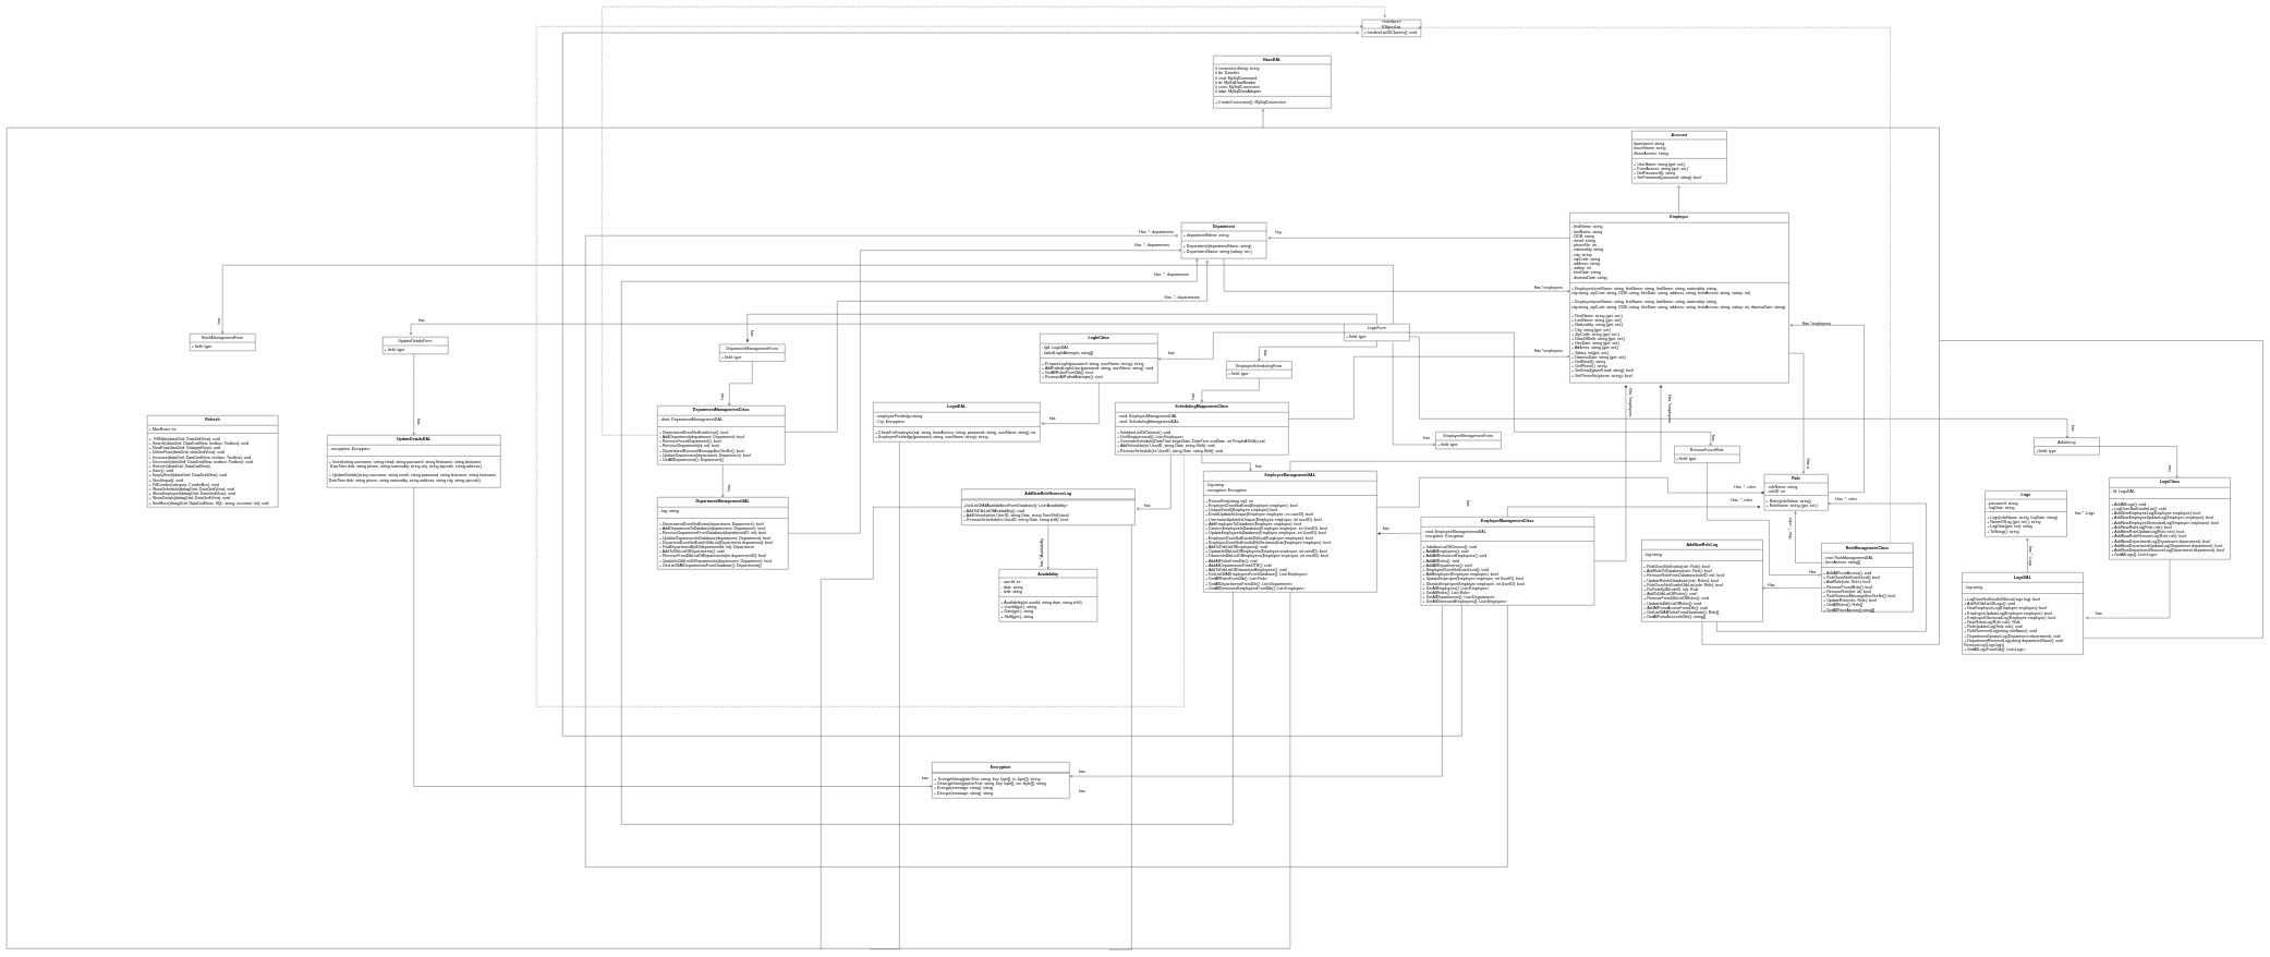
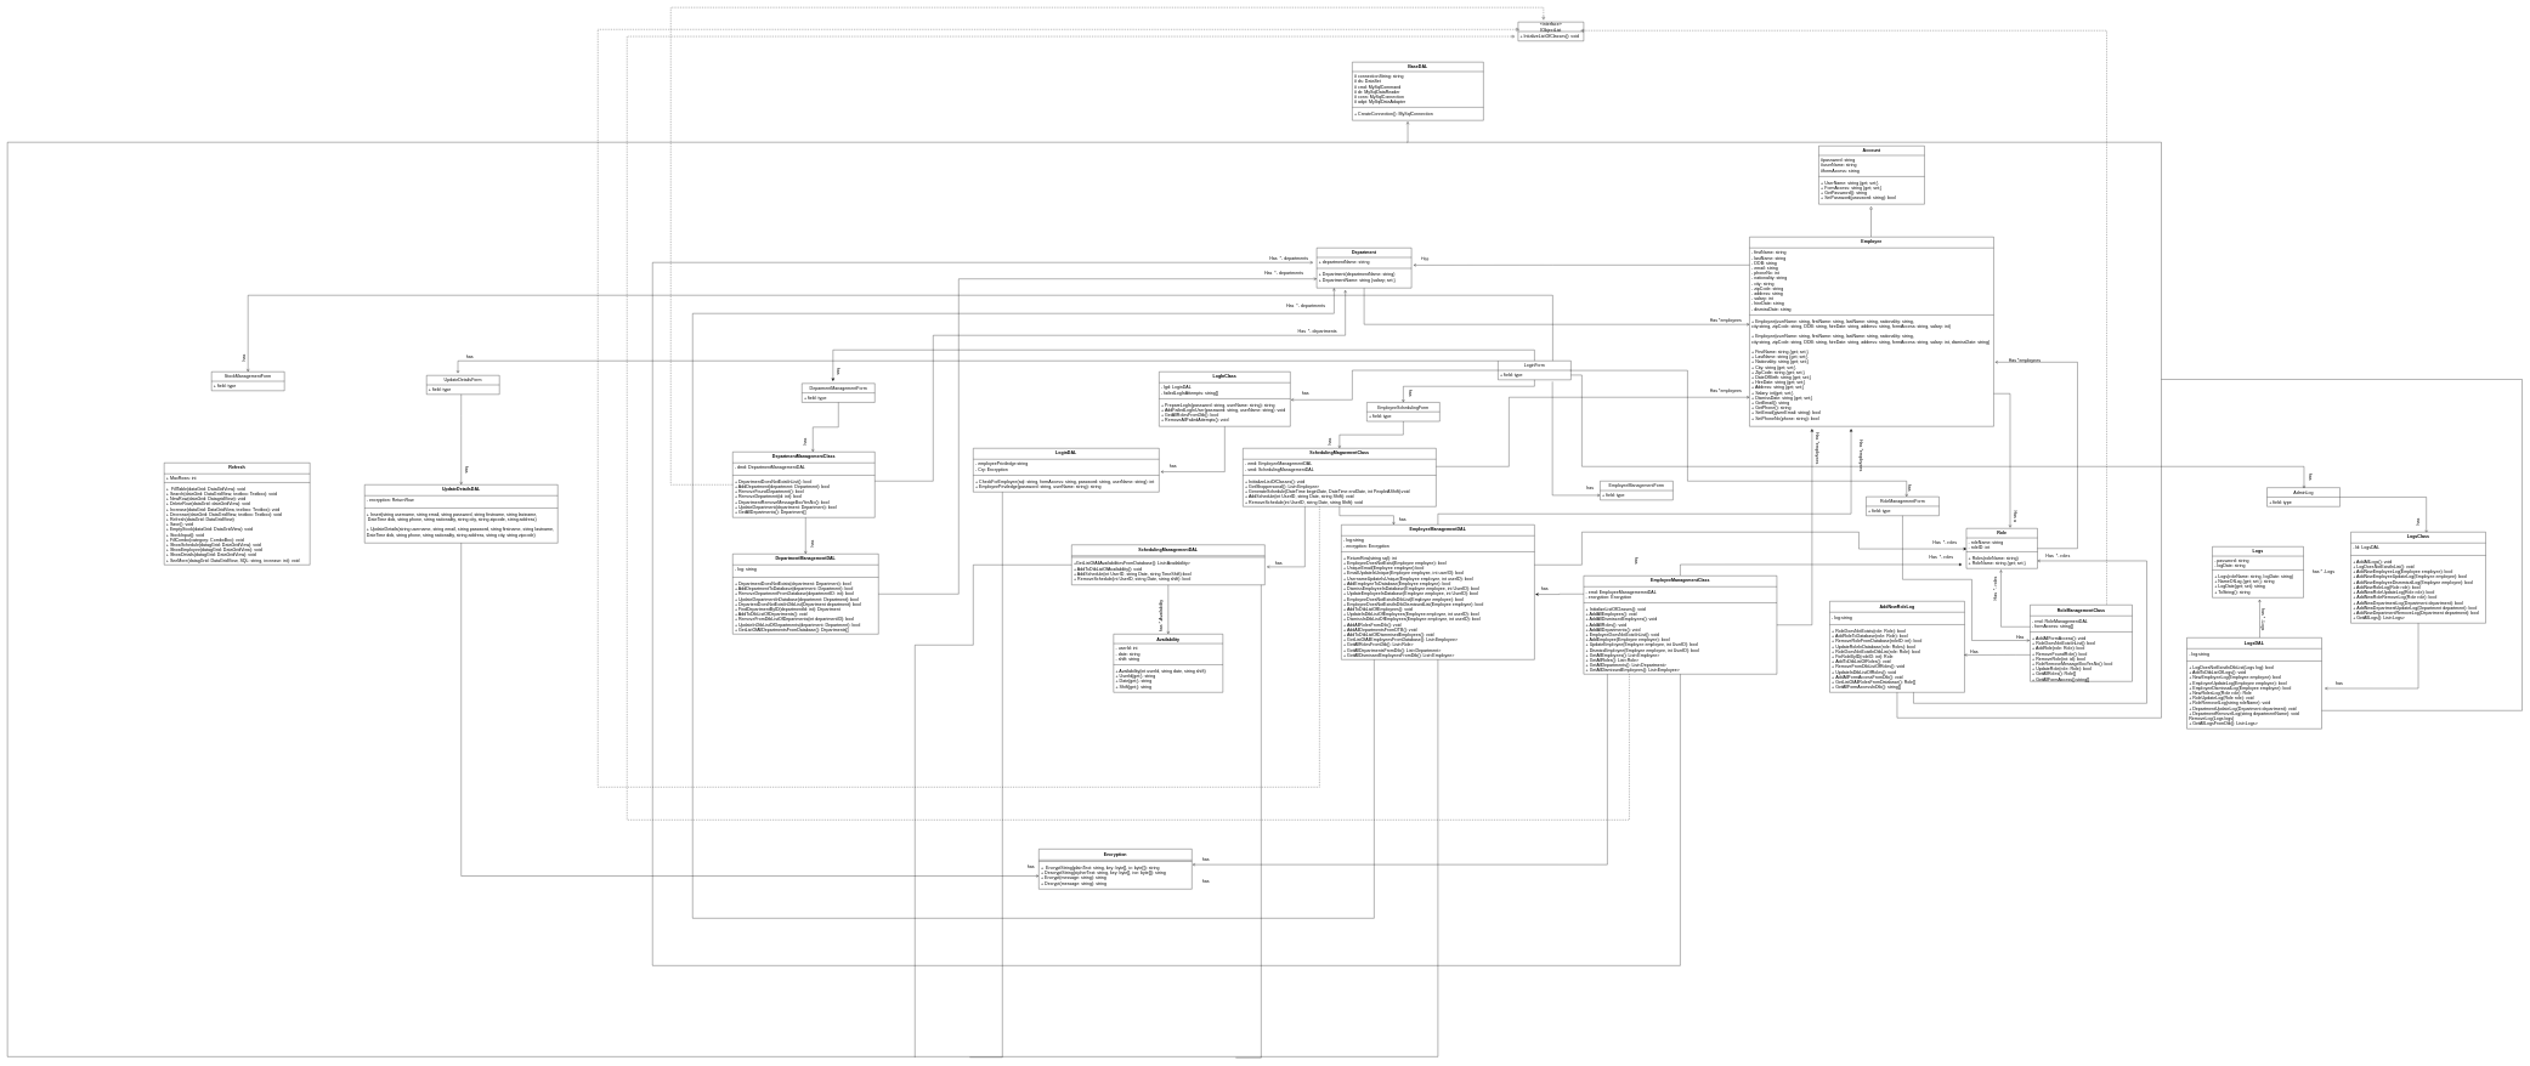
- <mxCell id="88" style="edgeStyle=orthogonalEdgeStyle;rounded=0;orthogonalLoop=1;jettySize=auto;html=1;entryX=0.952;entryY=-0.101;entryDx=0;entryDy=0;entryPerimeter=0;endArrow=open;endFill=0;dashed=1;" parent="1" source="89" target="110" edge="1"><mxGeometry relative="1" as="geometry"><Array as="points"><mxPoint x="5780" y="83" /></Array></mxGeometry></mxCell>
+ <mxCell id="88" style="edgeStyle=orthogonalEdgeStyle;rounded=0;orthogonalLoop=1;jettySize=auto;html=1;entryX=0.952;entryY=-0.101;entryDx=0;entryDy=0;entryPerimeter=0;endArrow=block;endFill=0;dashed=1;" parent="1" source="89" target="110" edge="1"><mxGeometry relative="1" as="geometry"><Array as="points"><mxPoint x="5780" y="83" /></Array></mxGeometry></mxCell>
- <mxCell id="151" value="- encryption: Encryption" style="text;strokeColor=none;fillColor=none;align=left;verticalAlign=top;spacingLeft=4;spacingRight=4;overflow=hidden;rotatable=0;points=[[0,0.5],[1,0.5]];portConstraint=eastwest;" vertex="1" parent="150"><mxGeometry y="30" width="530" height="30" as="geometry" /></mxCell>
+ <mxCell id="151" value="- encryption: ReturnRow" style="text;strokeColor=none;fillColor=none;align=left;verticalAlign=top;spacingLeft=4;spacingRight=4;overflow=hidden;rotatable=0;points=[[0,0.5],[1,0.5]];portConstraint=eastwest;" vertex="1" parent="150"><mxGeometry y="30" width="530" height="30" as="geometry" /></mxCell>
- <mxCell id="42" value="RemoveFoundRole" style="swimlane;fontStyle=0;childLayout=stackLayout;horizontal=1;startSize=26;fillColor=none;horizontalStack=0;resizeParent=1;resizeParentMax=0;resizeLast=0;collapsible=1;marginBottom=0;" parent="1" vertex="1"><mxGeometry x="5120" y="1363" width="200" height="52" as="geometry" /></mxCell>
+ <mxCell id="42" value="RoleManagementForm" style="swimlane;fontStyle=0;childLayout=stackLayout;horizontal=1;startSize=26;fillColor=none;horizontalStack=0;resizeParent=1;resizeParentMax=0;resizeLast=0;collapsible=1;marginBottom=0;" parent="1" vertex="1"><mxGeometry x="5120" y="1363" width="200" height="52" as="geometry" /></mxCell>
- <mxCell id="138" value="AddNewRoleRemoveLog" style="swimlane;fontStyle=1;align=center;verticalAlign=top;childLayout=stackLayout;horizontal=1;startSize=30;horizontalStack=0;resizeParent=1;resizeParentMax=0;resizeLast=0;collapsible=1;marginBottom=0;" vertex="1" parent="1"><mxGeometry x="2940" y="1495" width="530" height="110" as="geometry" /></mxCell>
+ <mxCell id="138" value="SchedulingManagementDAL" style="swimlane;fontStyle=1;align=center;verticalAlign=top;childLayout=stackLayout;horizontal=1;startSize=30;horizontalStack=0;resizeParent=1;resizeParentMax=0;resizeLast=0;collapsible=1;marginBottom=0;" vertex="1" parent="1"><mxGeometry x="2940" y="1495" width="530" height="110" as="geometry" /></mxCell>
- <mxCell id="125" style="edgeStyle=orthogonalEdgeStyle;rounded=0;orthogonalLoop=1;jettySize=auto;html=1;entryX=-0.047;entryY=0.524;entryDx=0;entryDy=0;entryPerimeter=0;endArrow=block;endFill=0;dashed=0;" edge="1" parent="1" source="126" target="110"><mxGeometry relative="1" as="geometry"><Array as="points"><mxPoint x="4470" y="2250" /><mxPoint x="1720" y="2250" /><mxPoint x="1720" y="100" /></Array></mxGeometry></mxCell>
+ <mxCell id="125" style="edgeStyle=orthogonalEdgeStyle;rounded=0;orthogonalLoop=1;jettySize=auto;html=1;entryX=-0.047;entryY=0.524;entryDx=0;entryDy=0;entryPerimeter=0;endArrow=block;endFill=0;dashed=1;" edge="1" parent="1" source="126" target="110"><mxGeometry relative="1" as="geometry"><Array as="points"><mxPoint x="4470" y="2250" /><mxPoint x="1720" y="2250" /><mxPoint x="1720" y="100" /></Array></mxGeometry></mxCell>
